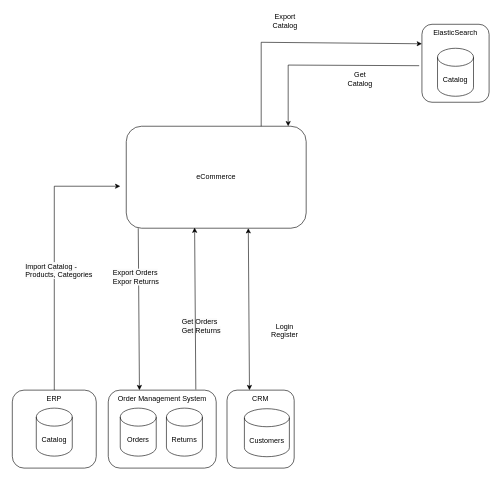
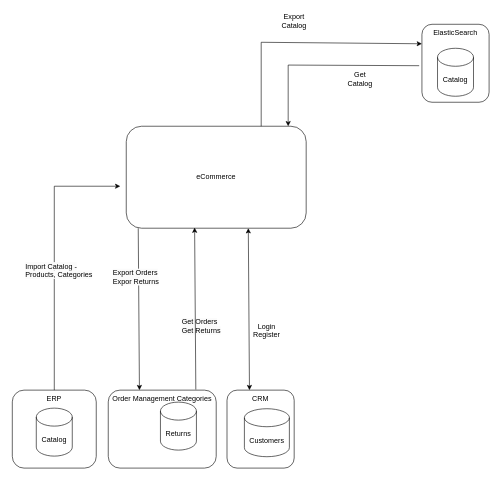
- <mxCell id="16" value="Export Catalog" style="text;html=1;strokeColor=none;fillColor=none;align=center;verticalAlign=middle;whiteSpace=wrap;rounded=0;" vertex="1" parent="1"><mxGeometry x="445" y="20" width="60" height="30" as="geometry" /></mxCell>
+ <mxCell id="16" value="Export Catalog" style="text;html=1;strokeColor=none;fillColor=none;align=center;verticalAlign=middle;whiteSpace=wrap;rounded=0;" vertex="1" parent="1"><mxGeometry x="460" y="20" width="60" height="30" as="geometry" /></mxCell>
- <mxCell id="20" value="&lt;div style=&quot;text-align: center;&quot;&gt;&lt;span style=&quot;background-color: initial;&quot;&gt;Login&lt;/span&gt;&lt;/div&gt;&lt;div style=&quot;text-align: center;&quot;&gt;&lt;span style=&quot;background-color: initial;&quot;&gt;Register&lt;/span&gt;&lt;/div&gt;" style="text;whiteSpace=wrap;html=1;" vertex="1" parent="1"><mxGeometry x="450" y="530" width="120" height="40" as="geometry" /></mxCell>
+ <mxCell id="20" value="&lt;div style=&quot;text-align: center;&quot;&gt;&lt;span style=&quot;background-color: initial;&quot;&gt;Login&lt;/span&gt;&lt;/div&gt;&lt;div style=&quot;text-align: center;&quot;&gt;&lt;span style=&quot;background-color: initial;&quot;&gt;Register&lt;/span&gt;&lt;/div&gt;" style="text;whiteSpace=wrap;html=1;" vertex="1" parent="1"><mxGeometry x="420" y="530" width="120" height="40" as="geometry" /></mxCell>
- <mxCell id="5" value="Order Management System" style="rounded=1;whiteSpace=wrap;html=1;verticalAlign=top;" vertex="1" parent="1"><mxGeometry x="180" y="650" width="180" height="130" as="geometry" /></mxCell>
+ <mxCell id="5" value="Order Management Categories" style="rounded=1;whiteSpace=wrap;html=1;verticalAlign=top;" vertex="1" parent="1"><mxGeometry x="180" y="650" width="180" height="130" as="geometry" /></mxCell>
- <mxCell id="6" value="Orders" style="shape=cylinder3;whiteSpace=wrap;html=1;boundedLbl=1;backgroundOutline=1;size=15;" vertex="1" parent="1"><mxGeometry x="200" y="680" width="60" height="80" as="geometry" /></mxCell>
- <mxCell id="7" value="Returns" style="shape=cylinder3;whiteSpace=wrap;html=1;boundedLbl=1;backgroundOutline=1;size=15;" vertex="1" parent="1"><mxGeometry x="277" y="680" width="60" height="80" as="geometry" /></mxCell>
+ <mxCell id="7" value="Returns" style="shape=cylinder3;whiteSpace=wrap;html=1;boundedLbl=1;backgroundOutline=1;size=15;" vertex="1" parent="1"><mxGeometry x="267" y="670" width="60" height="80" as="geometry" /></mxCell>
